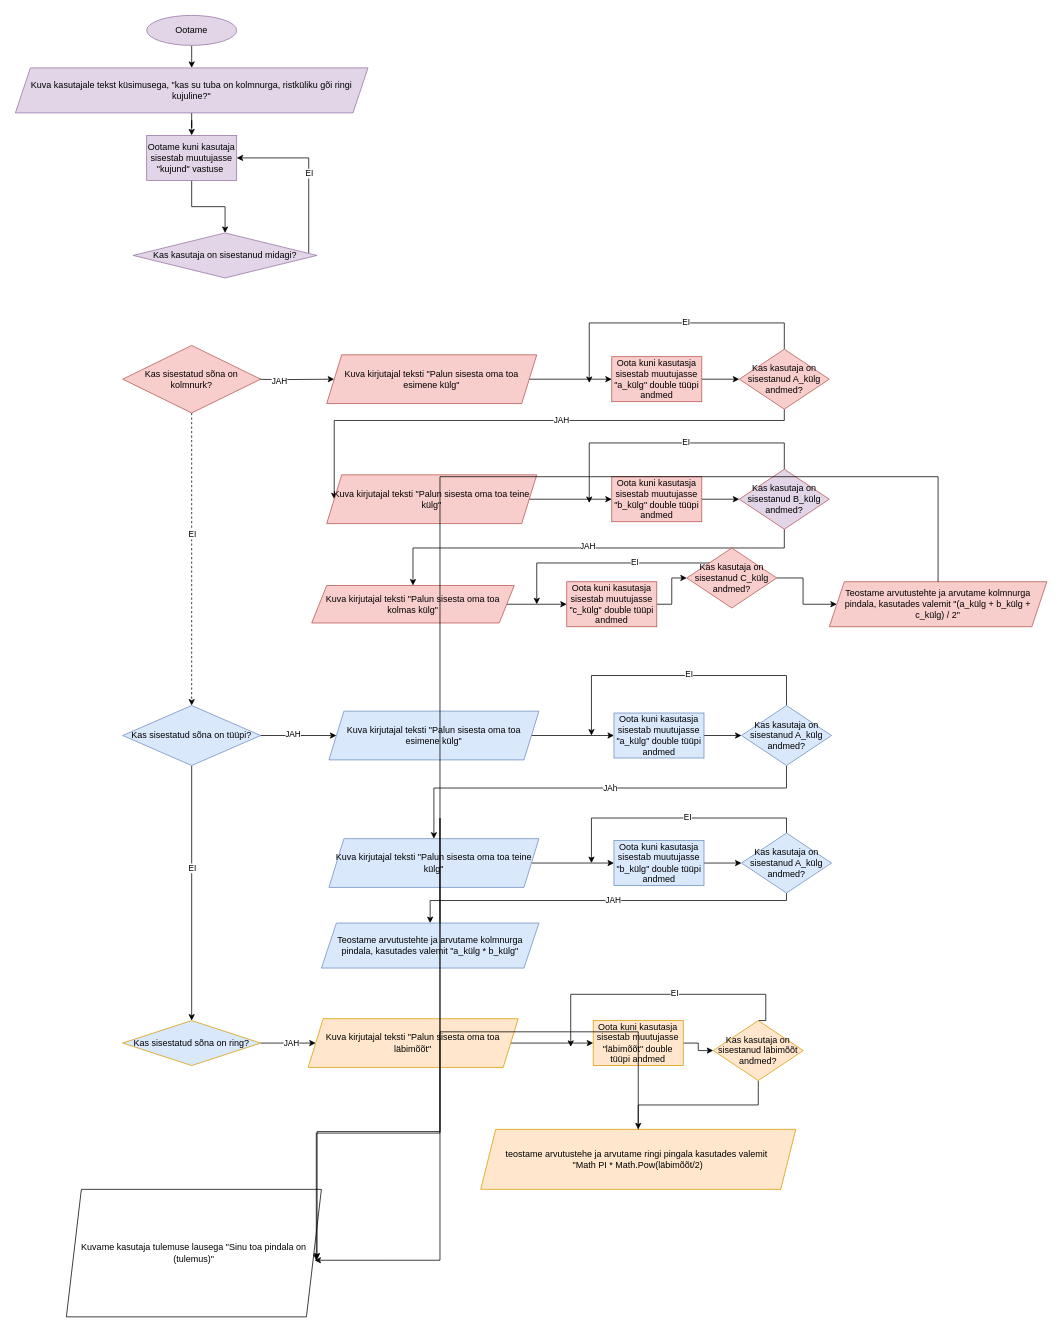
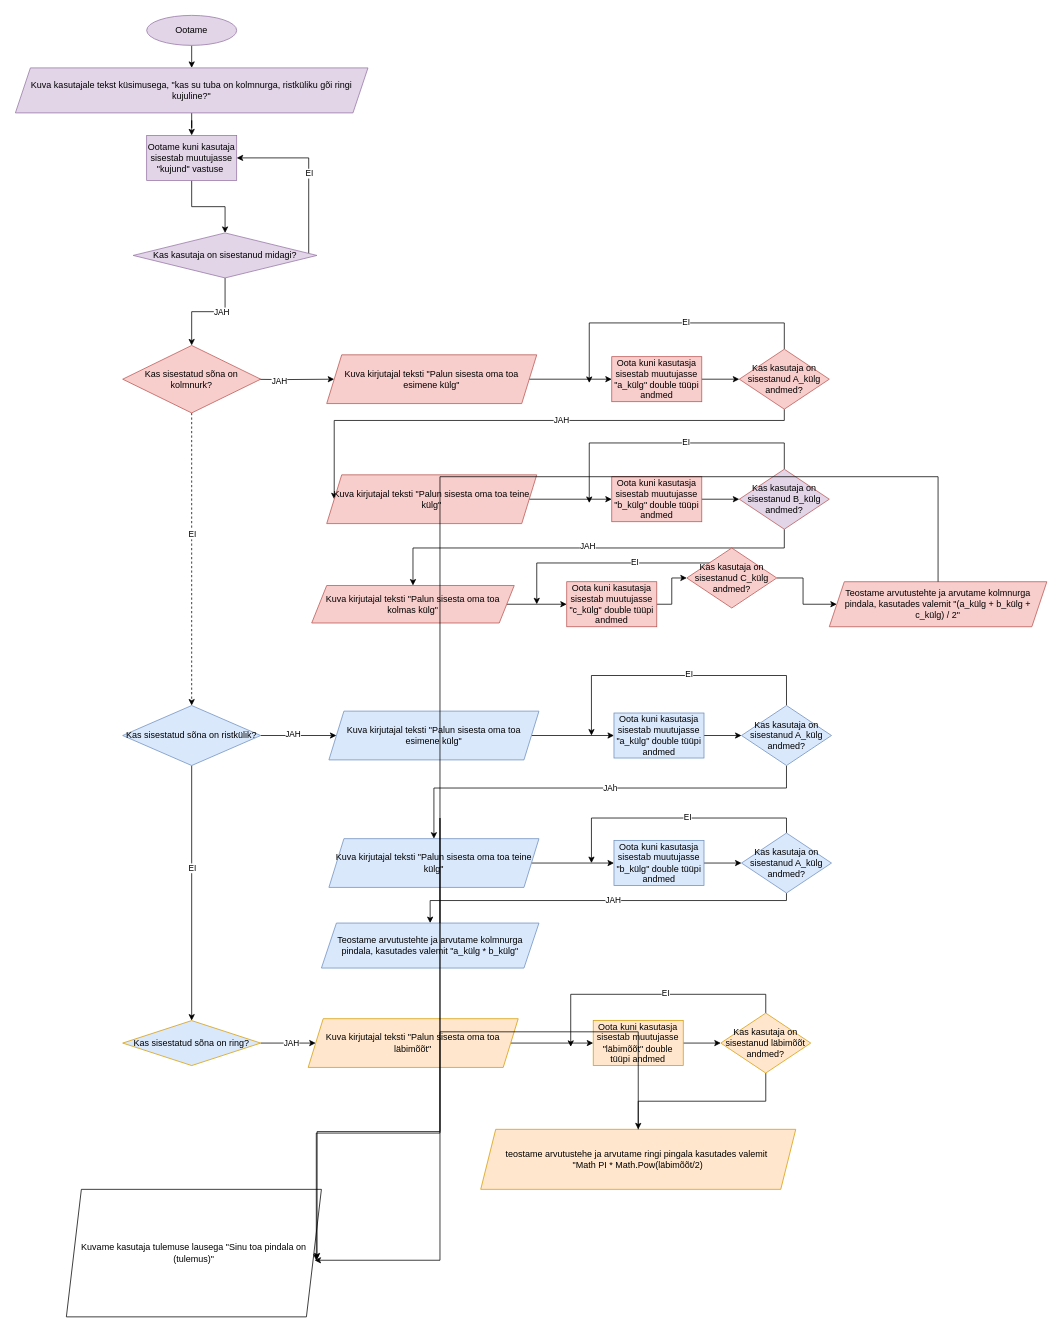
+ <mxCell id="10" value="" style="edgeStyle=orthogonalEdgeStyle;rounded=0;orthogonalLoop=1;jettySize=auto;html=1;" edge="1" parent="1" source="12" target="17"><mxGeometry relative="1" as="geometry" /></mxCell>
+ <mxCell id="11" value="JAH" style="edgeLabel;html=1;align=center;verticalAlign=middle;resizable=0;points=[];" vertex="1" connectable="0" parent="10"><mxGeometry x="-0.25" relative="1" as="geometry"><mxPoint as="offset" /></mxGeometry></mxCell>
- <mxCell id="22" value="Kas sisestatud sõna on tüüpi?" style="rhombus;whiteSpace=wrap;html=1;fillColor=#dae8fc;strokeColor=#6c8ebf;" vertex="1" parent="1"><mxGeometry x="163" y="940" width="184" height="80" as="geometry" /></mxCell>
+ <mxCell id="22" value="Kas sisestatud sõna on ristkülik?" style="rhombus;whiteSpace=wrap;html=1;fillColor=#dae8fc;strokeColor=#6c8ebf;" vertex="1" parent="1"><mxGeometry x="163" y="940" width="184" height="80" as="geometry" /></mxCell>
- <mxCell id="52" value="Kas kasutaja on sisestanud läbimõõt andmed?" style="rhombus;whiteSpace=wrap;html=1;fillColor=#ffe6cc;strokeColor=#d79b00;" vertex="1" parent="1"><mxGeometry x="950.29" y="1360" width="120" height="80" as="geometry" /></mxCell>
+ <mxCell id="52" value="Kas kasutaja on sisestanud läbimõõt andmed?" style="rhombus;whiteSpace=wrap;html=1;fillColor=#ffe6cc;strokeColor=#d79b00;" vertex="1" parent="1"><mxGeometry x="960.29" y="1350" width="120" height="80" as="geometry" /></mxCell>
